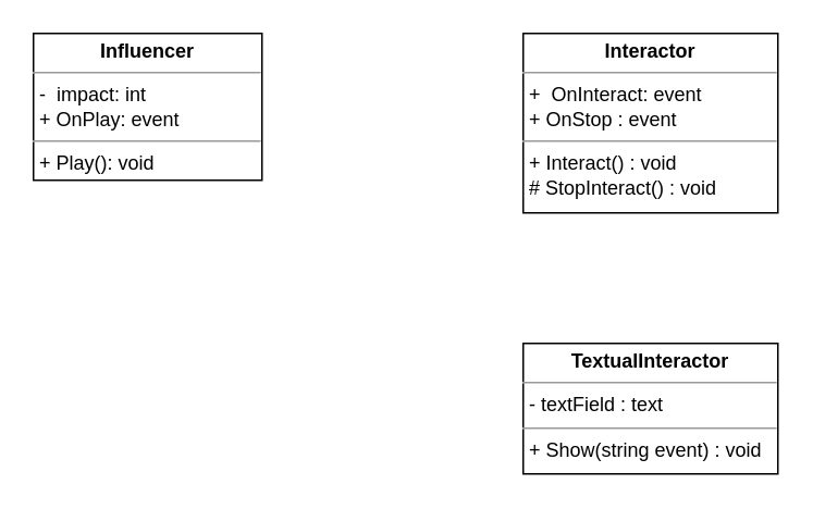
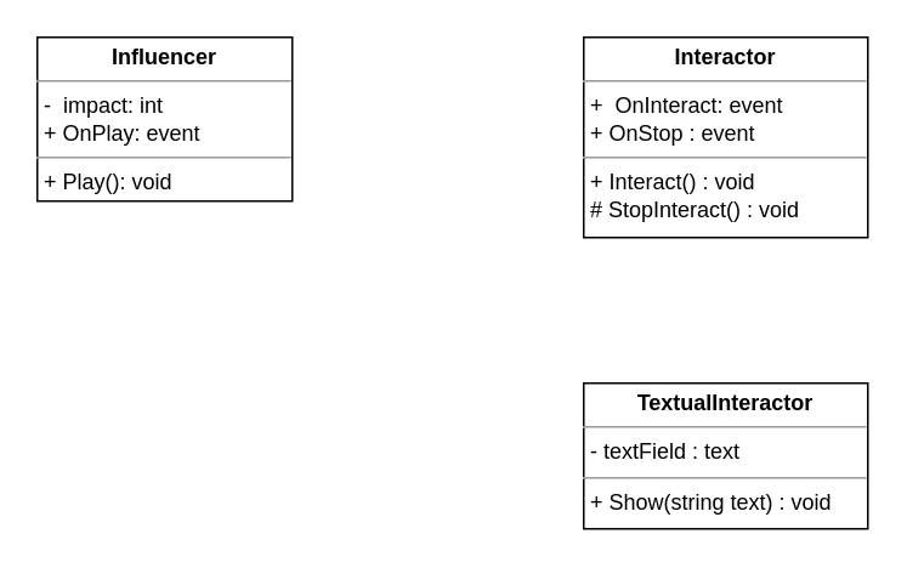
- <mxCell id="4" value="&lt;p style=&quot;margin:0px;margin-top:4px;text-align:center;&quot;&gt;&lt;b&gt;TextualInteractor&lt;/b&gt;&lt;/p&gt;&lt;hr size=&quot;1&quot;&gt;&lt;p style=&quot;margin:0px;margin-left:4px;&quot;&gt;- textField : text&lt;/p&gt;&lt;hr size=&quot;1&quot;&gt;&lt;p style=&quot;margin:0px;margin-left:4px;&quot;&gt;+ Show(string event) : void&lt;/p&gt;&lt;p style=&quot;margin:0px;margin-left:4px;&quot;&gt;&lt;br&gt;&lt;/p&gt;" style="verticalAlign=top;align=left;overflow=fill;fontSize=12;fontFamily=Helvetica;html=1;whiteSpace=wrap;" vertex="1" parent="1"><mxGeometry x="320" y="210" width="156" height="80" as="geometry" /></mxCell>
+ <mxCell id="4" value="&lt;p style=&quot;margin:0px;margin-top:4px;text-align:center;&quot;&gt;&lt;b&gt;TextualInteractor&lt;/b&gt;&lt;/p&gt;&lt;hr size=&quot;1&quot;&gt;&lt;p style=&quot;margin:0px;margin-left:4px;&quot;&gt;- textField : text&lt;/p&gt;&lt;hr size=&quot;1&quot;&gt;&lt;p style=&quot;margin:0px;margin-left:4px;&quot;&gt;+ Show(string text) : void&lt;/p&gt;&lt;p style=&quot;margin:0px;margin-left:4px;&quot;&gt;&lt;br&gt;&lt;/p&gt;" style="verticalAlign=top;align=left;overflow=fill;fontSize=12;fontFamily=Helvetica;html=1;whiteSpace=wrap;" vertex="1" parent="1"><mxGeometry x="320" y="210" width="156" height="80" as="geometry" /></mxCell>
